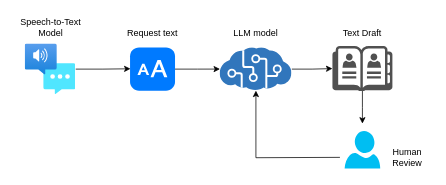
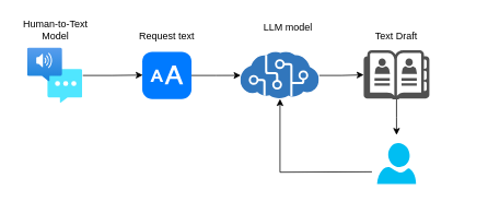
- <mxCell id="10" value="Speech-to-Text Model" style="text;html=1;align=center;verticalAlign=middle;whiteSpace=wrap;rounded=0;" vertex="1" parent="1"><mxGeometry x="20.5" y="20.5" width="92.5" height="30" as="geometry" /></mxCell>
+ <mxCell id="10" value="Human-to-Text Model" style="text;html=1;align=center;verticalAlign=middle;whiteSpace=wrap;rounded=0;" vertex="1" parent="1"><mxGeometry x="20.5" y="20.5" width="92.5" height="30" as="geometry" /></mxCell>
- <mxCell id="11" value="LLM model" style="text;html=1;align=center;verticalAlign=middle;whiteSpace=wrap;rounded=0;" vertex="1" parent="1"><mxGeometry x="300.92" y="27.5" width="80" height="30" as="geometry" /></mxCell>
+ <mxCell id="11" value="LLM model" style="text;html=1;align=center;verticalAlign=middle;whiteSpace=wrap;rounded=0;" vertex="1" parent="1"><mxGeometry x="310.92" y="17.5" width="80" height="30" as="geometry" /></mxCell>
- <mxCell id="16" value="Human Review" style="text;html=1;align=center;verticalAlign=middle;whiteSpace=wrap;rounded=0;" vertex="1" parent="1"><mxGeometry x="513" y="194" width="60" height="30" as="geometry" /></mxCell>
